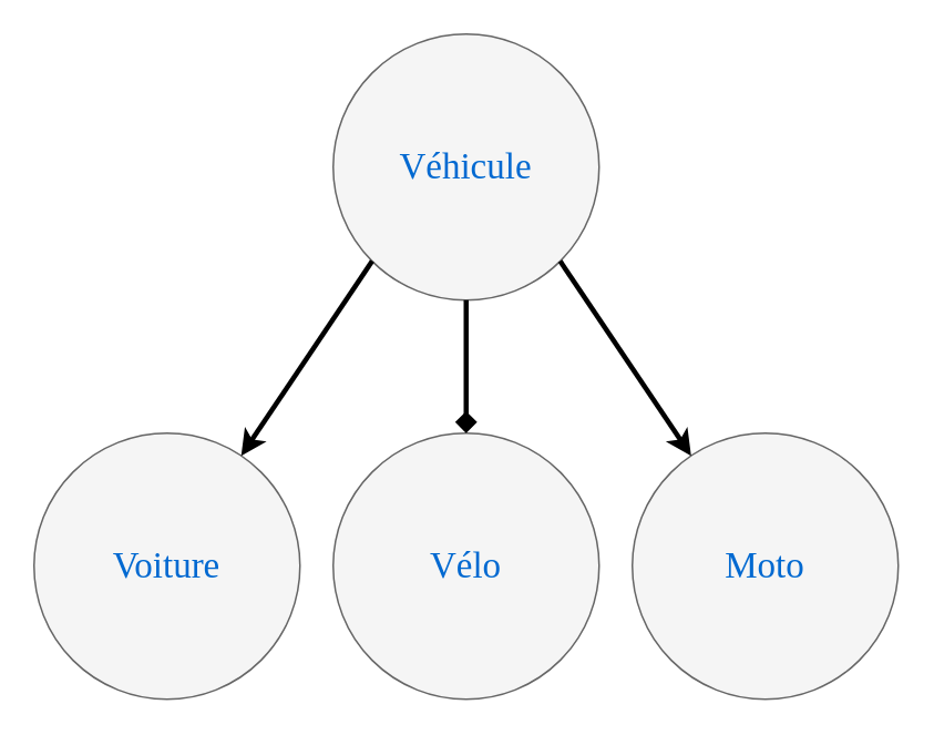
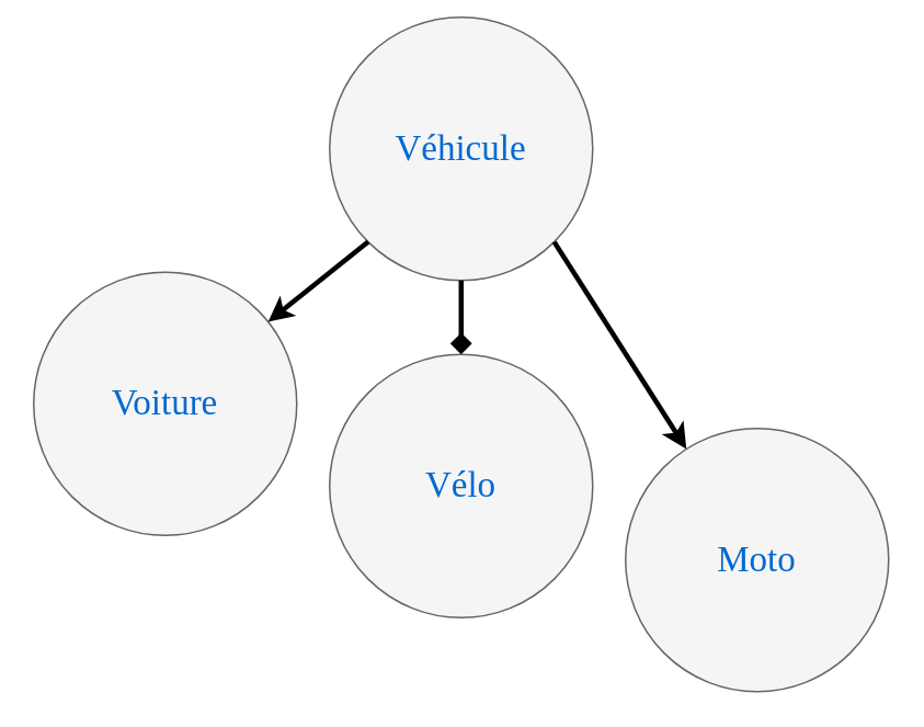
- <mxCell id="2" value="Véhicule" style="ellipse;whiteSpace=wrap;html=1;rounded=0;shadow=0;dashed=0;comic=0;fontFamily=Verdana;fontSize=22;fontColor=#0069D1;fillColor=#f5f5f5;strokeColor=#666666;" parent="1" vertex="1"><mxGeometry x="200" y="20" width="160" height="160" as="geometry" /></mxCell>
+ <mxCell id="2" value="Véhicule" style="ellipse;whiteSpace=wrap;html=1;rounded=0;shadow=0;dashed=0;comic=0;fontFamily=Verdana;fontSize=22;fontColor=#0069D1;fillColor=#f5f5f5;strokeColor=#666666;" parent="1" vertex="1"><mxGeometry x="200" y="10" width="160" height="160" as="geometry" /></mxCell>
- <mxCell id="5" value="Voiture" style="ellipse;whiteSpace=wrap;html=1;rounded=0;shadow=0;dashed=0;comic=0;fontFamily=Verdana;fontSize=22;fontColor=#0069D1;fillColor=#f5f5f5;strokeColor=#666666;" parent="1" vertex="1"><mxGeometry x="20" y="260" width="160" height="160" as="geometry" /></mxCell>
+ <mxCell id="5" value="Voiture" style="ellipse;whiteSpace=wrap;html=1;rounded=0;shadow=0;dashed=0;comic=0;fontFamily=Verdana;fontSize=22;fontColor=#0069D1;fillColor=#f5f5f5;strokeColor=#666666;" parent="1" vertex="1"><mxGeometry x="20" y="165" width="160" height="160" as="geometry" /></mxCell>
- <mxCell id="3" value="Vélo" style="ellipse;whiteSpace=wrap;html=1;rounded=0;shadow=0;dashed=0;comic=0;fontFamily=Verdana;fontSize=22;fontColor=#0069D1;fillColor=#f5f5f5;strokeColor=#666666;" parent="1" vertex="1"><mxGeometry x="200" y="260" width="160" height="160" as="geometry" /></mxCell>
+ <mxCell id="3" value="Vélo" style="ellipse;whiteSpace=wrap;html=1;rounded=0;shadow=0;dashed=0;comic=0;fontFamily=Verdana;fontSize=22;fontColor=#0069D1;fillColor=#f5f5f5;strokeColor=#666666;" parent="1" vertex="1"><mxGeometry x="200" y="215" width="160" height="160" as="geometry" /></mxCell>
